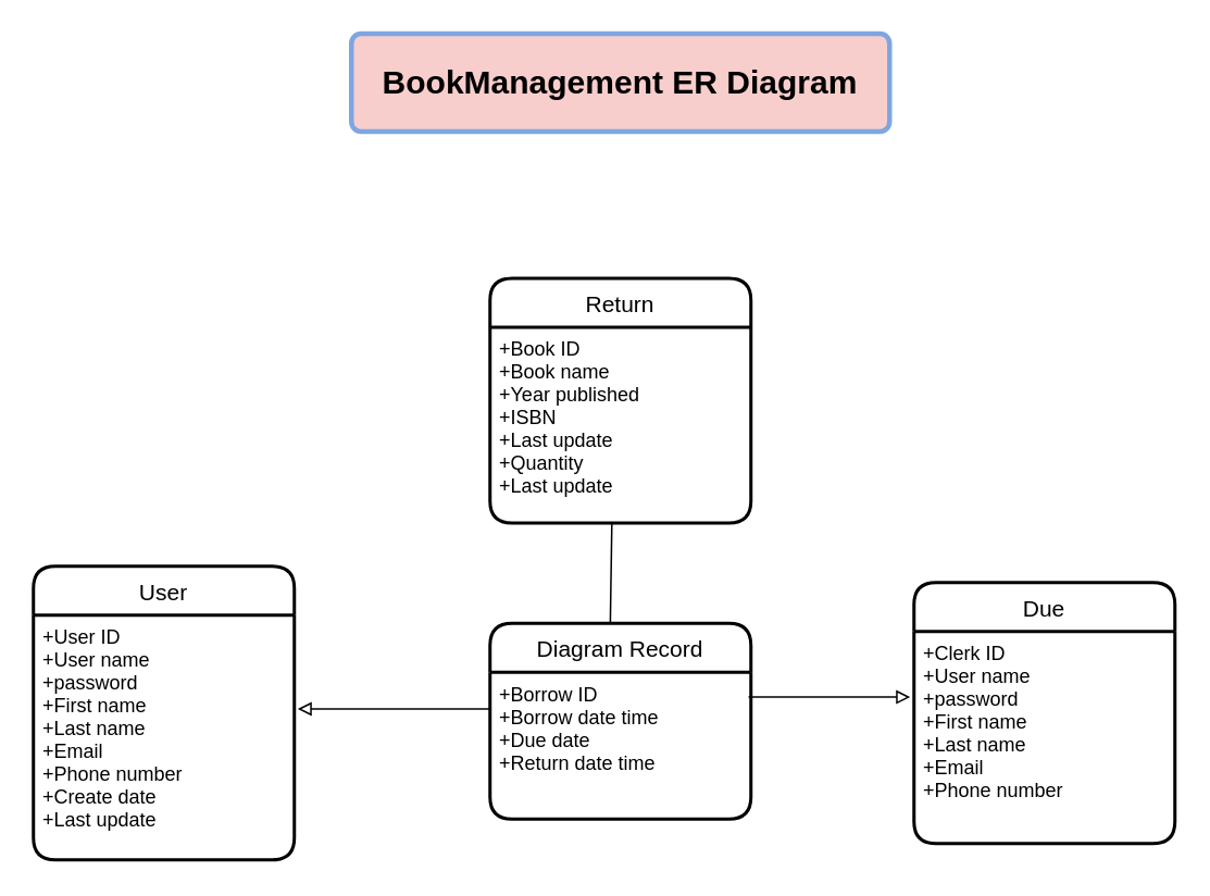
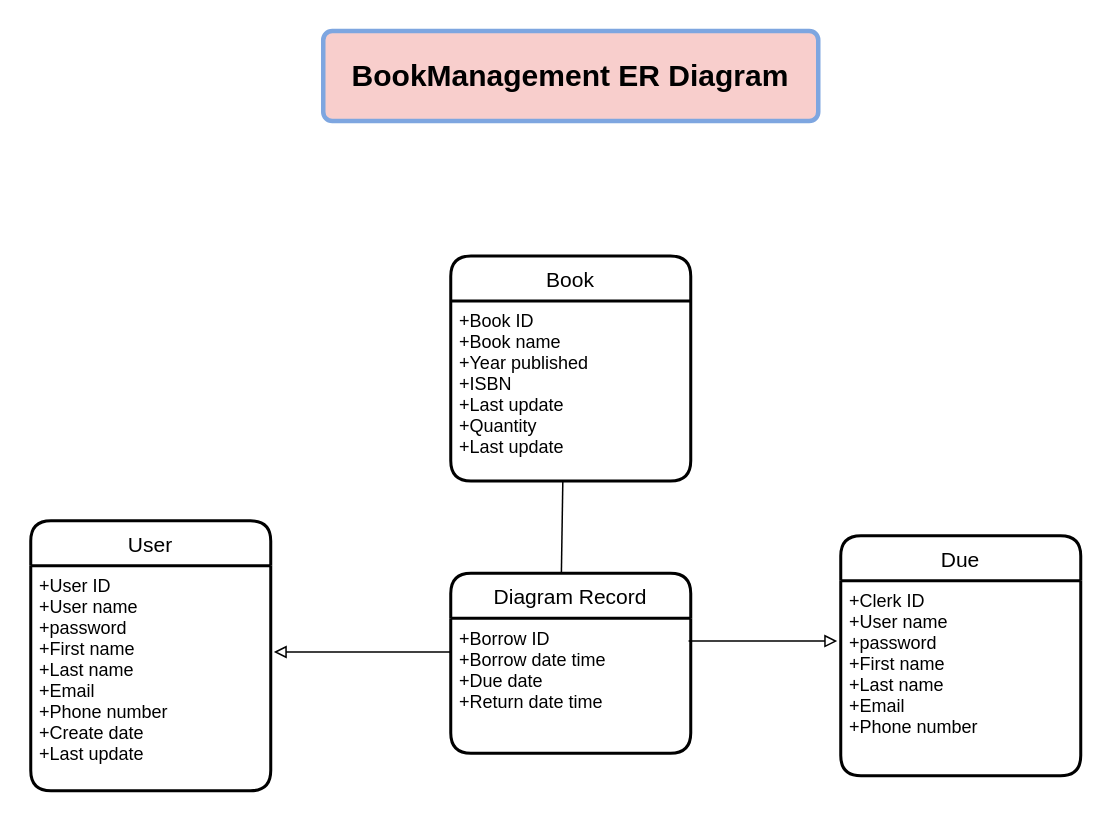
- <mxCell id="2" value="Return" style="swimlane;childLayout=stackLayout;horizontal=1;startSize=30;horizontalStack=0;rounded=1;fontSize=14;fontStyle=0;strokeWidth=2;resizeParent=0;resizeLast=1;shadow=0;dashed=0;align=center;" parent="1" vertex="1"><mxGeometry x="300" y="170" width="160" height="150" as="geometry" /></mxCell>
+ <mxCell id="2" value="Book" style="swimlane;childLayout=stackLayout;horizontal=1;startSize=30;horizontalStack=0;rounded=1;fontSize=14;fontStyle=0;strokeWidth=2;resizeParent=0;resizeLast=1;shadow=0;dashed=0;align=center;" parent="1" vertex="1"><mxGeometry x="300" y="170" width="160" height="150" as="geometry" /></mxCell>
